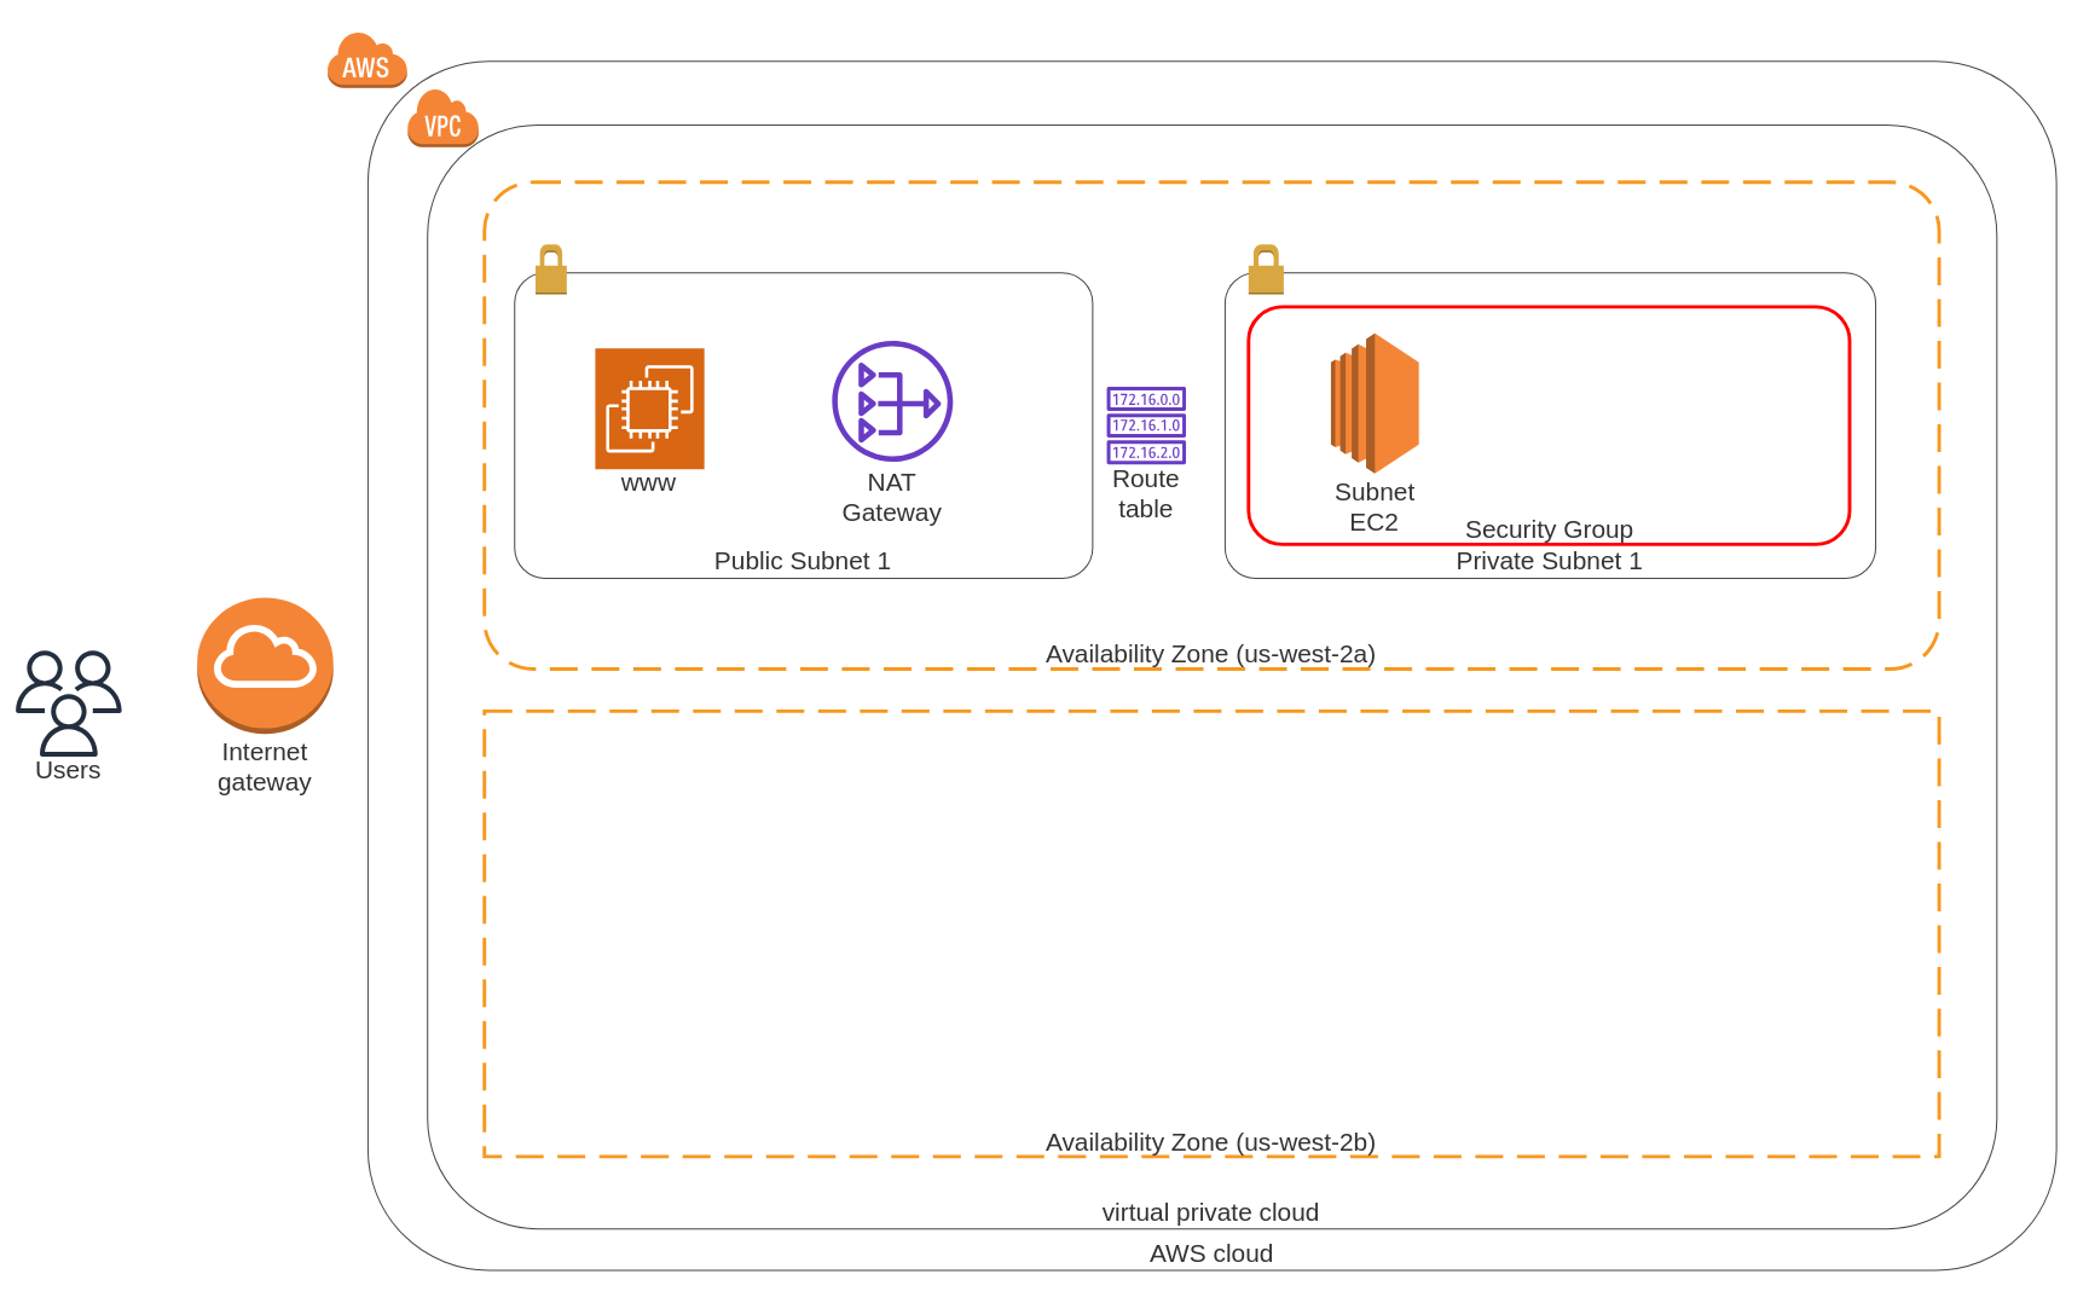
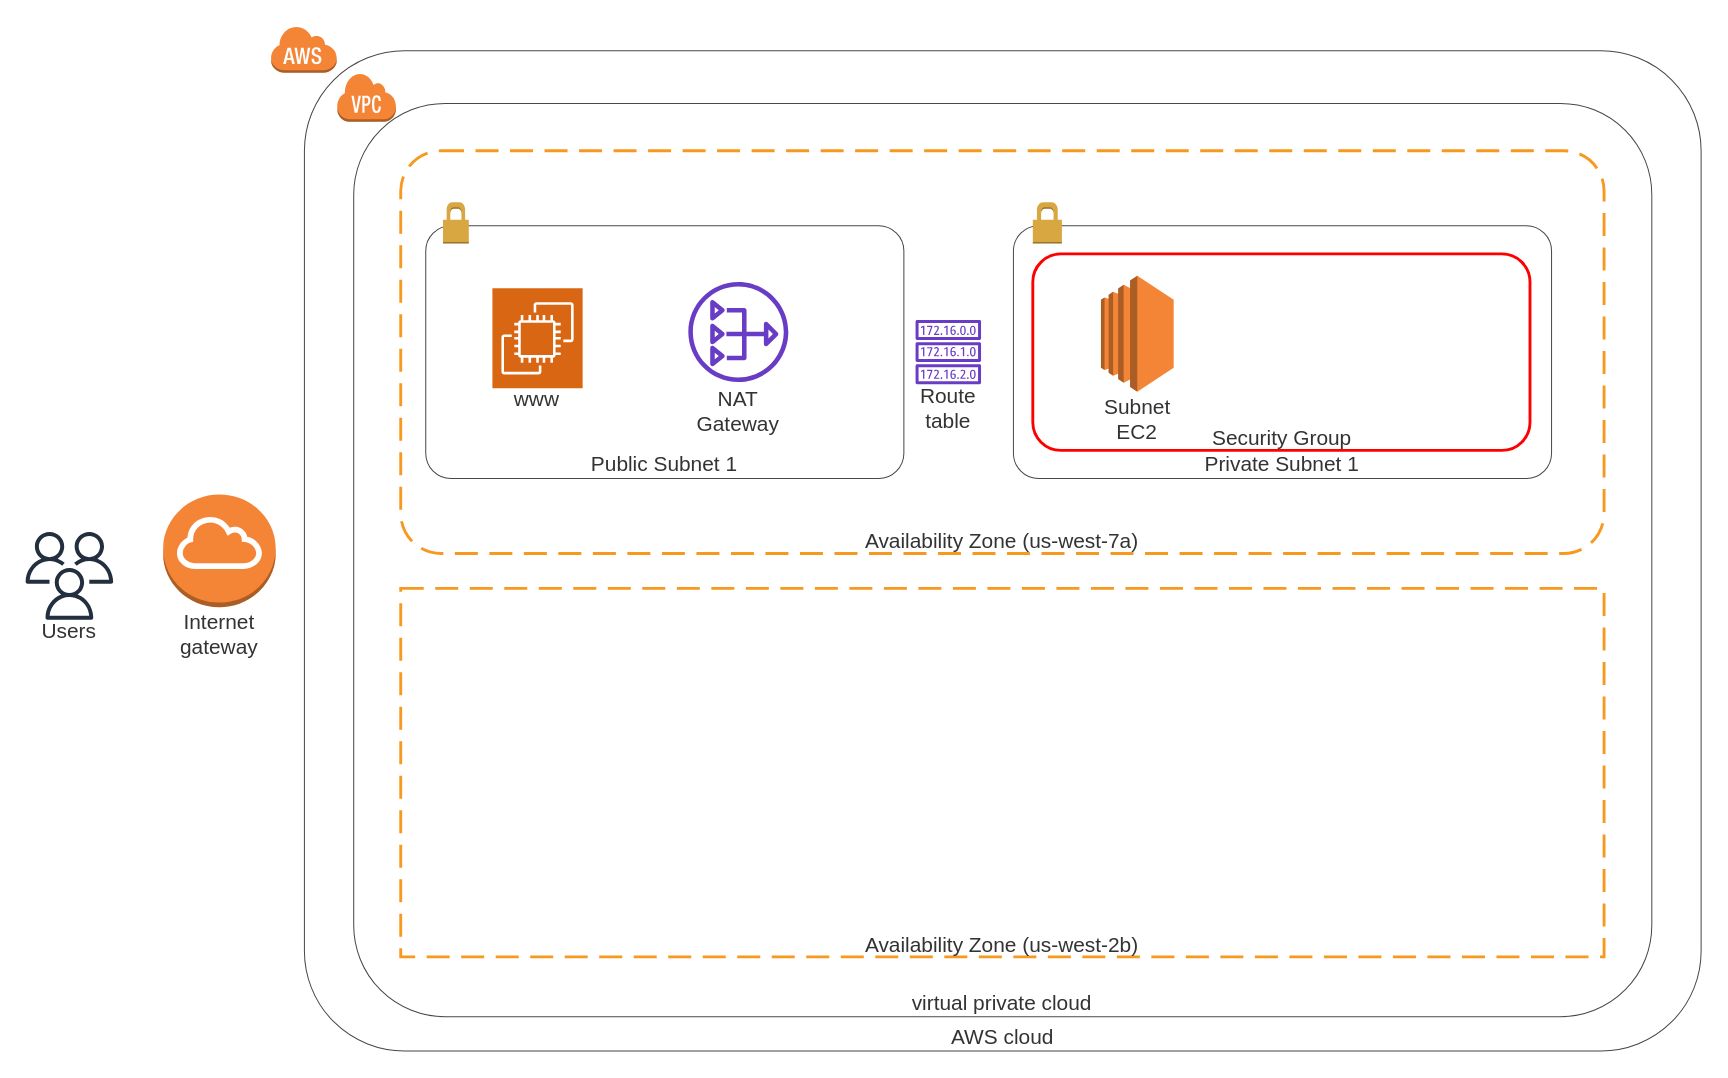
- <mxCell id="4" value="Availability Zone (us-west-2a)" style="html=1;overflow=block;blockSpacing=1;whiteSpace=wrap;rounded=1;arcSize=10;dashed=1;dashPattern=8 4;verticalAlign=bottom;whiteSpace=wrap;fontSize=16.7;fontColor=#333333;spacing=0;strokeColor=#F7981F;fillOpacity=0;fillColor=#000000;strokeWidth=2.3;" parent="3" vertex="1"><mxGeometry x="37.6" y="37.9" width="962.4" height="322.1" as="geometry" /></mxCell>
+ <mxCell id="4" value="Availability Zone (us-west-7a)" style="html=1;overflow=block;blockSpacing=1;whiteSpace=wrap;rounded=1;arcSize=10;dashed=1;dashPattern=8 4;verticalAlign=bottom;whiteSpace=wrap;fontSize=16.7;fontColor=#333333;spacing=0;strokeColor=#F7981F;fillOpacity=0;fillColor=#000000;strokeWidth=2.3;" parent="3" vertex="1"><mxGeometry x="37.6" y="37.9" width="962.4" height="322.1" as="geometry" /></mxCell>
- <mxCell id="16" value="Users" style="html=1;overflow=block;blockSpacing=1;whiteSpace=wrap;shape=mxgraph.aws4.users;labelPosition=center;verticalLabelPosition=bottom;align=center;verticalAlign=top;strokeColor=none;whiteSpace=wrap;fontSize=16.7;fontColor=#333333;spacing=0;strokeOpacity=100;rounded=1;absoluteArcSize=1;arcSize=9;fillColor=#232f3e;strokeWidth=2.3;" parent="1" vertex="1"><mxGeometry x="10" y="430" width="70" height="70" as="geometry" /></mxCell>
+ <mxCell id="16" value="Users" style="html=1;overflow=block;blockSpacing=1;whiteSpace=wrap;shape=mxgraph.aws4.users;labelPosition=center;verticalLabelPosition=bottom;align=center;verticalAlign=top;strokeColor=none;whiteSpace=wrap;fontSize=16.7;fontColor=#333333;spacing=0;strokeOpacity=100;rounded=1;absoluteArcSize=1;arcSize=9;fillColor=#232f3e;strokeWidth=2.3;" parent="1" vertex="1"><mxGeometry x="20" y="425" width="70" height="70" as="geometry" /></mxCell>
